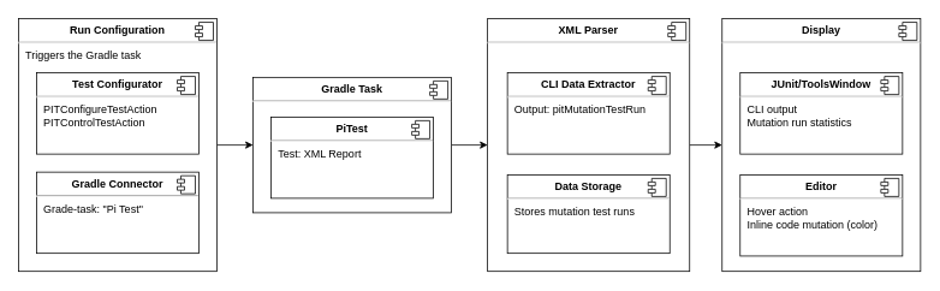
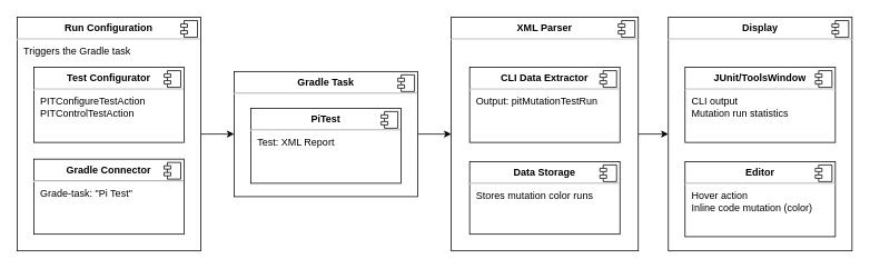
- <mxCell id="17" value="&lt;p style=&quot;margin:0px;margin-top:6px;text-align:center;&quot;&gt;&lt;b&gt;Data Storage&lt;/b&gt;&lt;/p&gt;&lt;hr&gt;&lt;p style=&quot;margin:0px;margin-left:8px;&quot;&gt;Stores mutation test runs&lt;/p&gt;" style="align=left;overflow=fill;html=1;dropTarget=0;" vertex="1" parent="1"><mxGeometry x="562" y="193" width="180" height="87" as="geometry" /></mxCell>
+ <mxCell id="17" value="&lt;p style=&quot;margin:0px;margin-top:6px;text-align:center;&quot;&gt;&lt;b&gt;Data Storage&lt;/b&gt;&lt;/p&gt;&lt;hr&gt;&lt;p style=&quot;margin:0px;margin-left:8px;&quot;&gt;Stores mutation color runs&lt;/p&gt;" style="align=left;overflow=fill;html=1;dropTarget=0;" vertex="1" parent="1"><mxGeometry x="562" y="193" width="180" height="87" as="geometry" /></mxCell>
